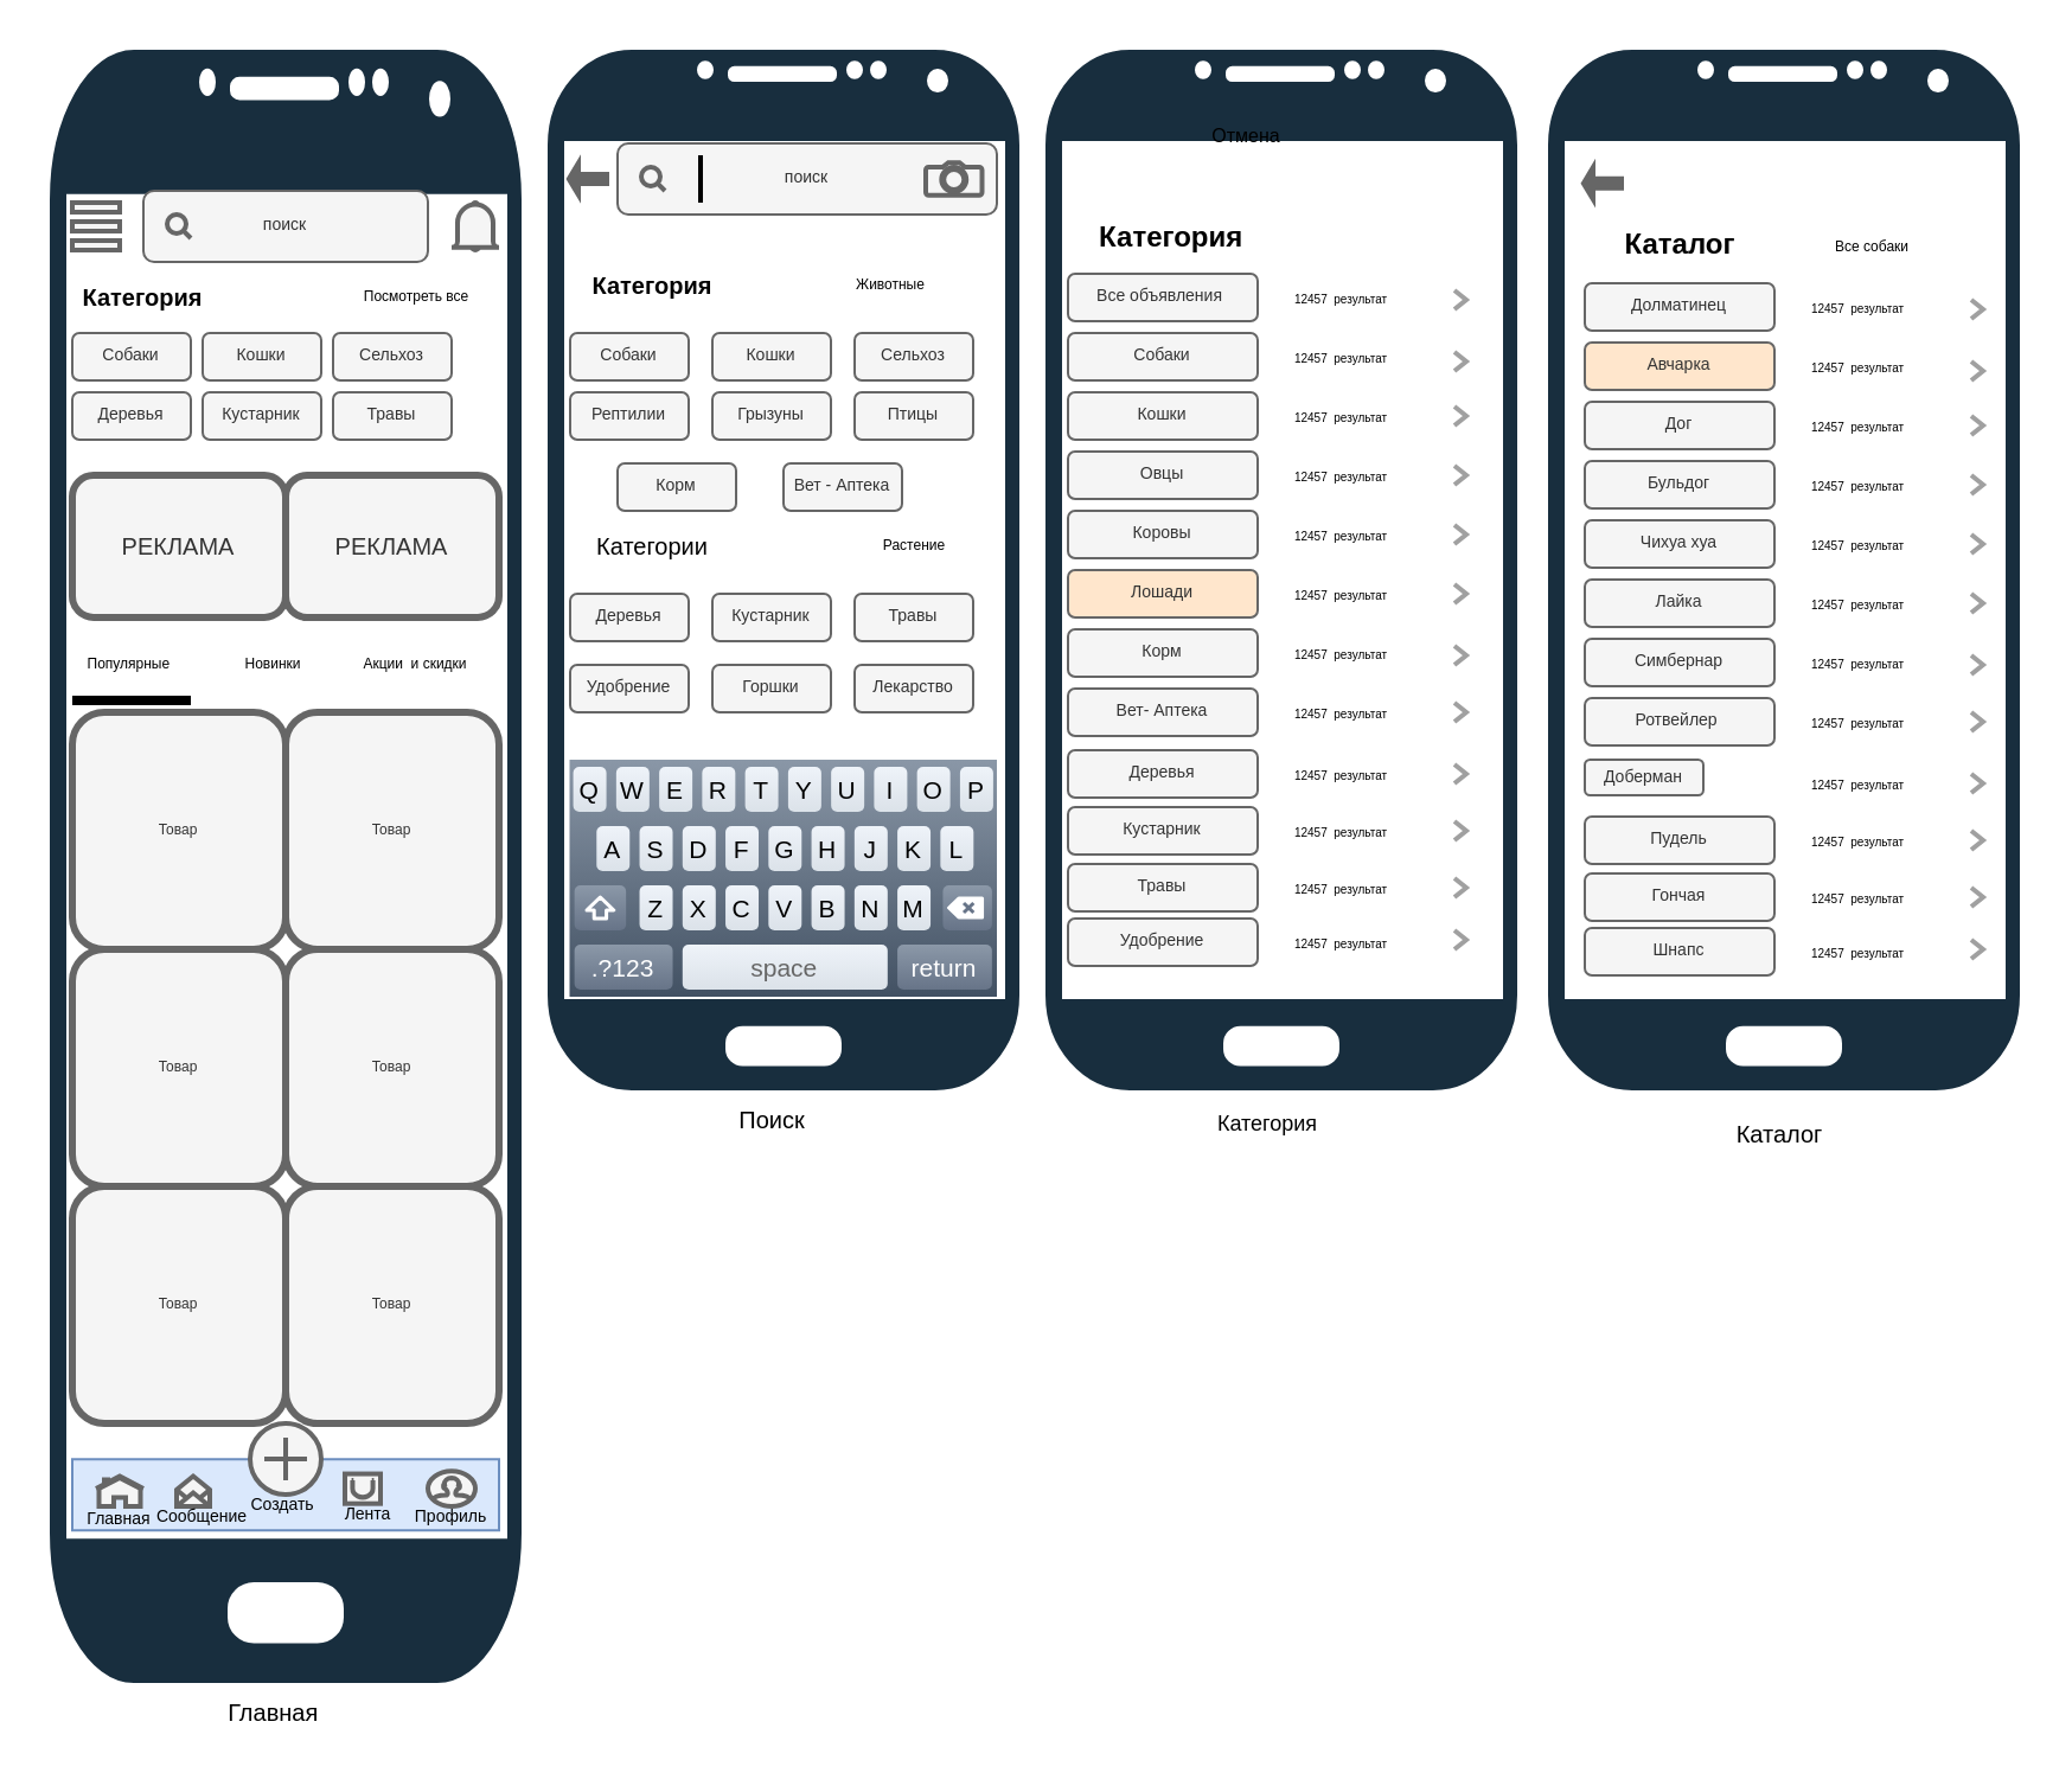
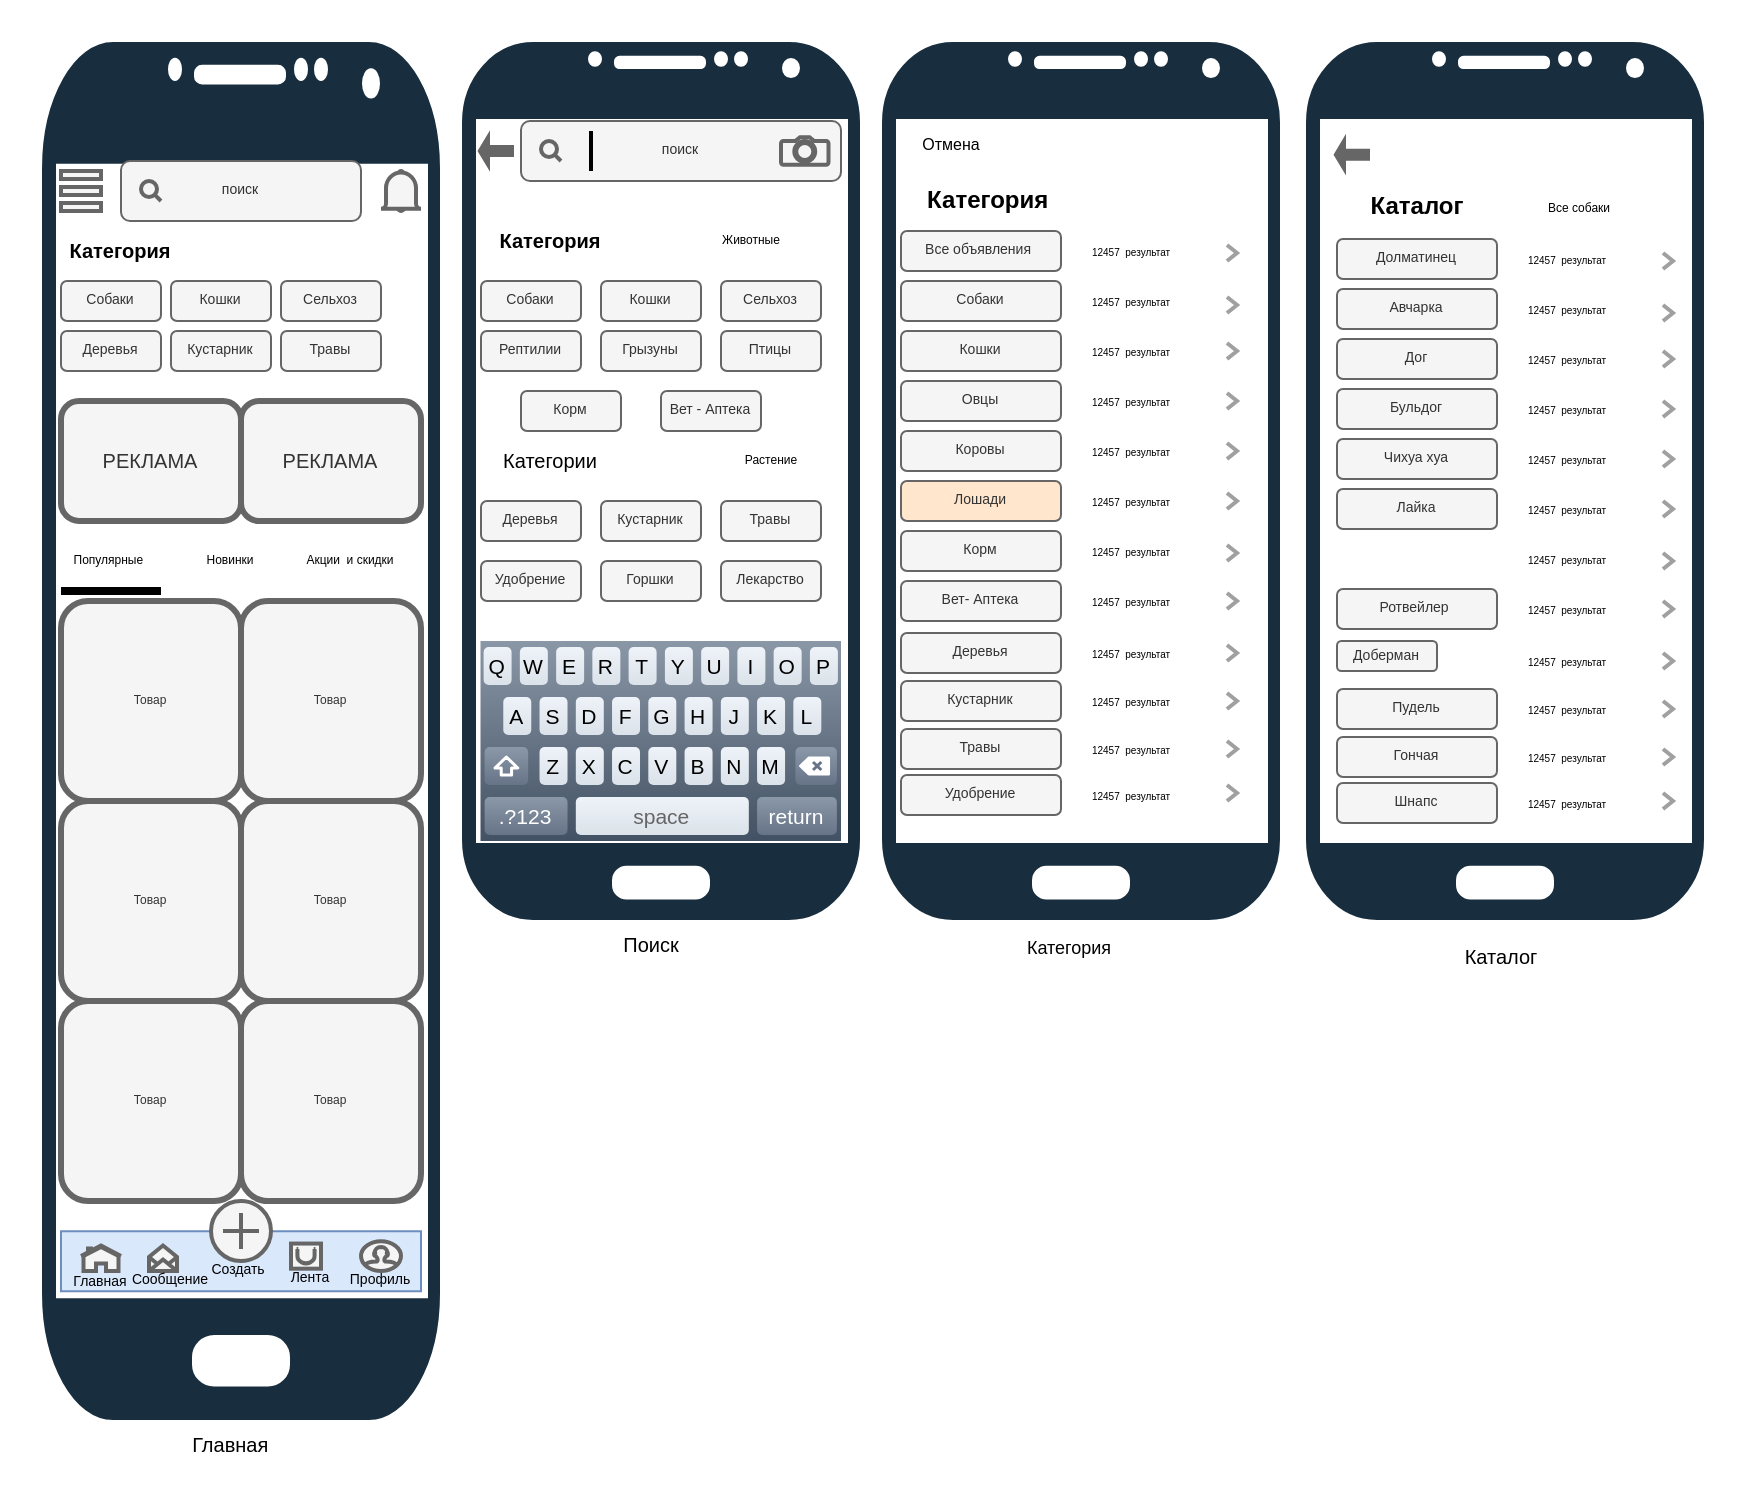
- <mxCell id="67" value="Отмена" style="text;html=1;align=center;verticalAlign=middle;resizable=0;points=[];autosize=1;strokeColor=none;fillColor=none;fontSize=8;fontFamily=Helvetica;fontColor=#000000;" vertex="1" parent="1"><mxGeometry x="500" y="46.85" width="50" height="20" as="geometry" /></mxCell>
+ <mxCell id="67" value="Отмена" style="text;html=1;align=center;verticalAlign=middle;resizable=0;points=[];autosize=1;strokeColor=none;fillColor=none;fontSize=8;fontFamily=Helvetica;fontColor=#000000;" vertex="1" parent="1"><mxGeometry x="450" y="61.85" width="50" height="20" as="geometry" /></mxCell>
- <mxCell id="37" value="Посмотреть все" style="text;html=1;align=center;verticalAlign=middle;resizable=0;points=[];autosize=1;strokeColor=none;fillColor=none;fontSize=6;fontFamily=Helvetica;fontColor=#000000;" parent="1" vertex="1"><mxGeometry x="140" y="115" width="70" height="20" as="geometry" /></mxCell>
- <mxCell id="108" value="Авчарка" style="rounded=1;whiteSpace=wrap;html=1;labelBackgroundColor=none;strokeColor=#666666;fontFamily=Helvetica;fontSize=7;fontColor=#333333;fillColor=#ffe6cc;" vertex="1" parent="1"><mxGeometry x="668" y="144" width="80" height="20" as="geometry" /></mxCell>
+ <mxCell id="108" value="Авчарка" style="rounded=1;whiteSpace=wrap;html=1;labelBackgroundColor=none;strokeColor=#666666;fontFamily=Helvetica;fontSize=7;fontColor=#333333;fillColor=#f5f5f5;" vertex="1" parent="1"><mxGeometry x="668" y="144" width="80" height="20" as="geometry" /></mxCell>
- <mxCell id="119" value="Симбернар" style="rounded=1;whiteSpace=wrap;html=1;labelBackgroundColor=none;strokeColor=#666666;fontFamily=Helvetica;fontSize=7;fontColor=#333333;fillColor=#f5f5f5;" vertex="1" parent="1"><mxGeometry x="668" y="269" width="80" height="20" as="geometry" /></mxCell>
